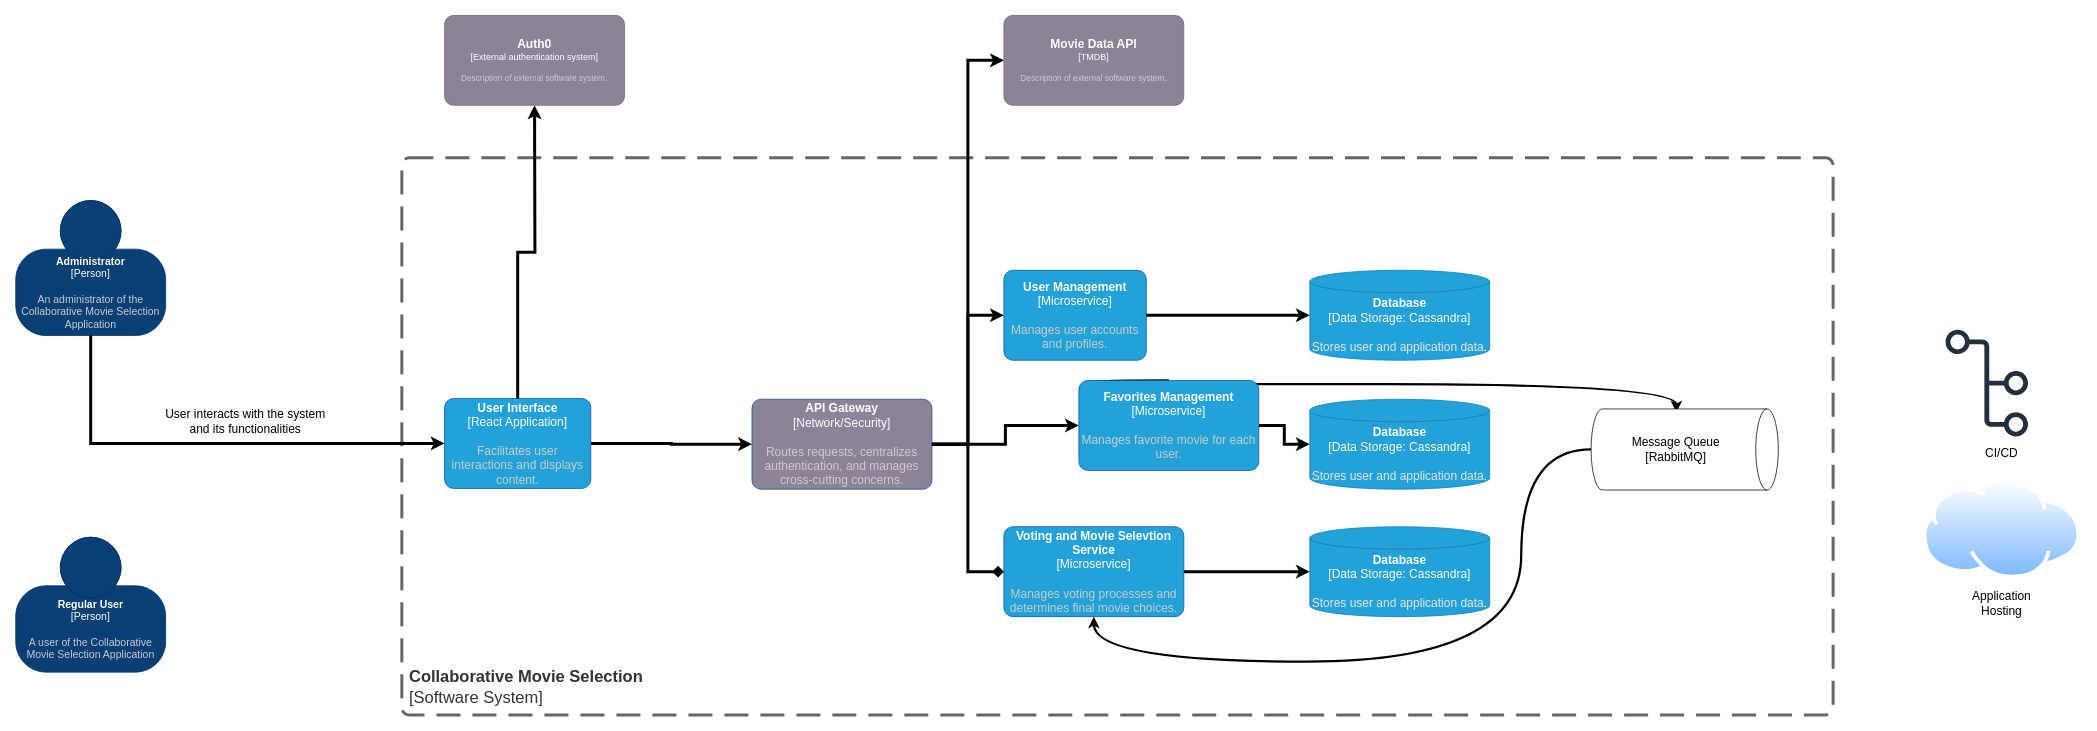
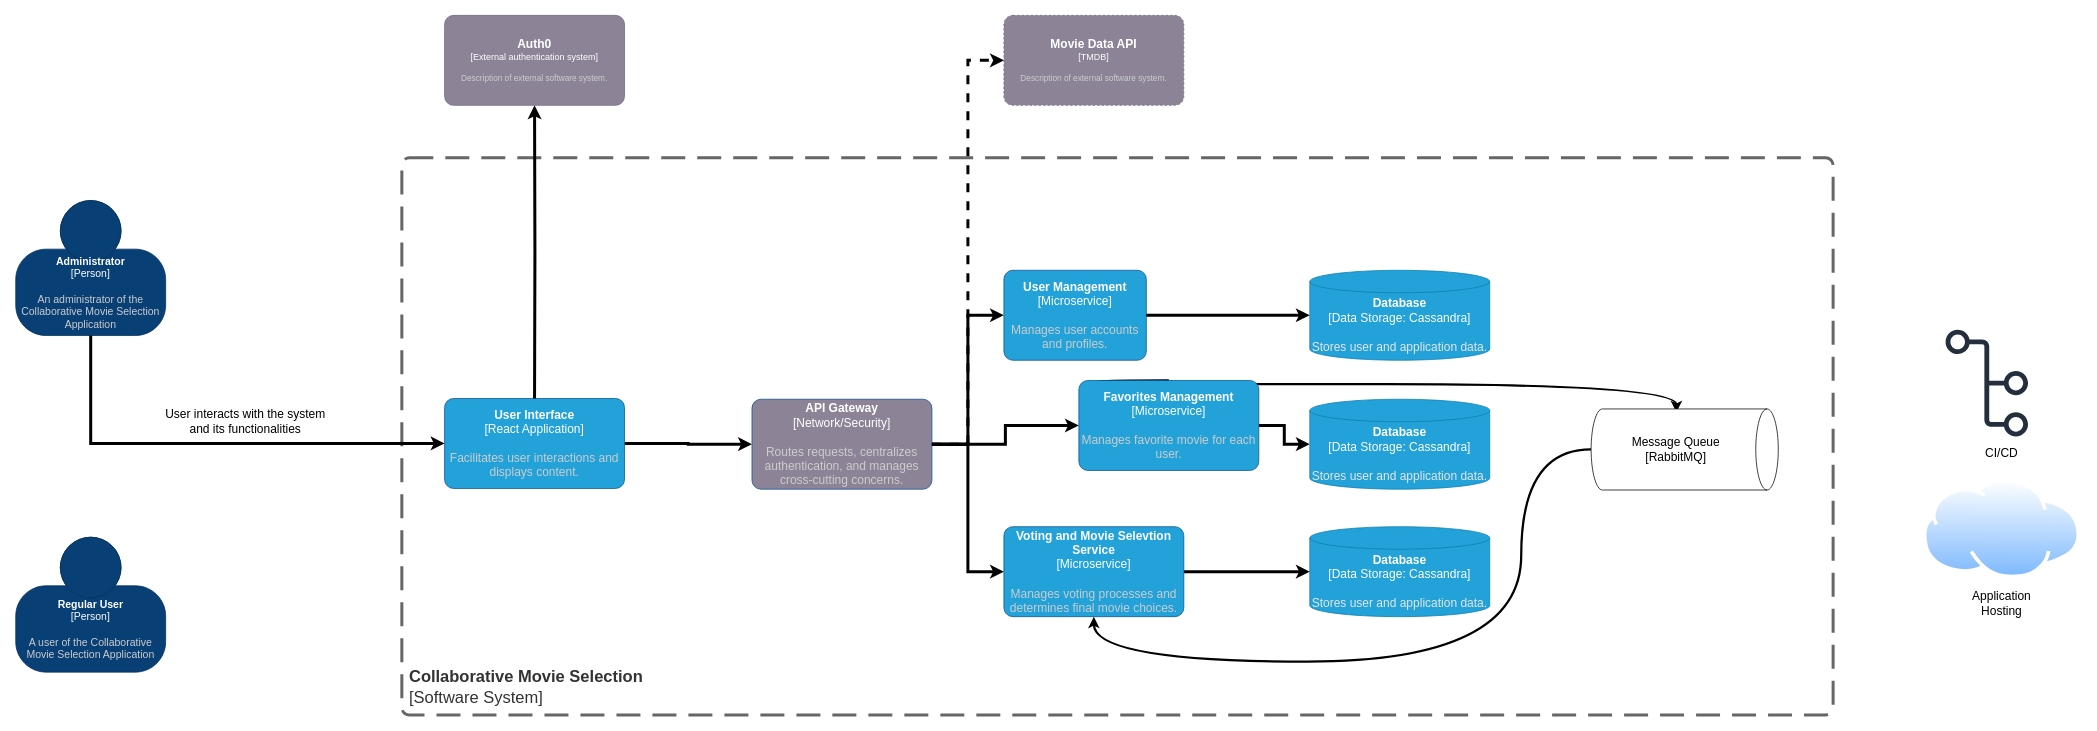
- <mxCell id="32" value="&lt;font style=&quot;font-size: 16px&quot;&gt;&lt;b&gt;Movie Data API&lt;/b&gt;&lt;/font&gt;&lt;div&gt;[TMDB]&lt;/div&gt;&lt;br&gt;&lt;div&gt;&lt;font style=&quot;font-size: 11px&quot;&gt;&lt;font color=&quot;#cccccc&quot;&gt;Description of external software system.&lt;/font&gt;&lt;/div&gt;" style="rounded=1;whiteSpace=wrap;html=1;labelBackgroundColor=none;fillColor=#8C8496;fontColor=#ffffff;align=center;arcSize=10;strokeColor=#736782;metaEdit=1;resizable=0;points=[[0.25,0,0],[0.5,0,0],[0.75,0,0],[1,0.25,0],[1,0.5,0],[1,0.75,0],[0.75,1,0],[0.5,1,0],[0.25,1,0],[0,0.75,0],[0,0.5,0],[0,0.25,0]];" parent="1" vertex="1"><mxGeometry x="1338" y="20" width="240" height="120" as="geometry" /></mxCell>
+ <mxCell id="32" value="&lt;font style=&quot;font-size: 16px&quot;&gt;&lt;b&gt;Movie Data API&lt;/b&gt;&lt;/font&gt;&lt;div&gt;[TMDB]&lt;/div&gt;&lt;br&gt;&lt;div&gt;&lt;font style=&quot;font-size: 11px&quot;&gt;&lt;font color=&quot;#cccccc&quot;&gt;Description of external software system.&lt;/font&gt;&lt;/div&gt;" style="rounded=1;whiteSpace=wrap;html=1;labelBackgroundColor=none;fillColor=#8C8496;fontColor=#ffffff;align=center;arcSize=10;strokeColor=#736782;metaEdit=1;resizable=0;points=[[0.25,0,0],[0.5,0,0],[0.75,0,0],[1,0.25,0],[1,0.5,0],[1,0.75,0],[0.75,1,0],[0.5,1,0],[0.25,1,0],[0,0.75,0],[0,0.5,0],[0,0.25,0]];dashed=1;" parent="1" vertex="1"><mxGeometry x="1338" y="20" width="240" height="120" as="geometry" /></mxCell>
- <mxCell id="33" style="edgeStyle=orthogonalEdgeStyle;rounded=0;orthogonalLoop=1;jettySize=auto;html=1;entryX=0;entryY=0.5;entryDx=0;entryDy=0;entryPerimeter=0;strokeWidth=4;" parent="1" source="10" target="32" edge="1"><mxGeometry relative="1" as="geometry" /></mxCell>
+ <mxCell id="33" style="edgeStyle=orthogonalEdgeStyle;rounded=0;orthogonalLoop=1;jettySize=auto;html=1;entryX=0;entryY=0.5;entryDx=0;entryDy=0;entryPerimeter=0;strokeWidth=4;dashed=1;" parent="1" source="10" target="32" edge="1"><mxGeometry relative="1" as="geometry" /></mxCell>
- <mxCell id="4" value="&lt;font style=&quot;font-size: 16px;&quot;&gt;&lt;b style=&quot;font-size: 16px;&quot;&gt;User Interface&lt;/b&gt;&lt;/font&gt;&lt;div style=&quot;font-size: 16px;&quot;&gt;[React Application]&lt;/div&gt;&lt;br style=&quot;font-size: 16px;&quot;&gt;&lt;div style=&quot;font-size: 16px;&quot;&gt;&lt;font style=&quot;font-size: 16px;&quot;&gt;&lt;font style=&quot;font-size: 16px;&quot; color=&quot;#cccccc&quot;&gt;Facilitates user interactions and displays content.&lt;/font&gt;&lt;/font&gt;&lt;/div&gt;" style="rounded=1;whiteSpace=wrap;html=1;labelBackgroundColor=none;fillColor=#23a2d9;fontColor=#ffffff;align=center;arcSize=10;strokeColor=#0D5091;metaEdit=1;resizable=0;points=[[0.25,0,0],[0.5,0,0],[0.75,0,0],[1,0.25,0],[1,0.5,0],[1,0.75,0],[0.75,1,0],[0.5,1,0],[0.25,1,0],[0,0.75,0],[0,0.5,0],[0,0.25,0]];fontSize=16;" parent="1" vertex="1"><mxGeometry x="592" y="531" width="195" height="120" as="geometry" /></mxCell>
+ <mxCell id="4" value="&lt;font style=&quot;font-size: 16px;&quot;&gt;&lt;b style=&quot;font-size: 16px;&quot;&gt;User Interface&lt;/b&gt;&lt;/font&gt;&lt;div style=&quot;font-size: 16px;&quot;&gt;[React Application]&lt;/div&gt;&lt;br style=&quot;font-size: 16px;&quot;&gt;&lt;div style=&quot;font-size: 16px;&quot;&gt;&lt;font style=&quot;font-size: 16px;&quot;&gt;&lt;font style=&quot;font-size: 16px;&quot; color=&quot;#cccccc&quot;&gt;Facilitates user interactions and displays content.&lt;/font&gt;&lt;/font&gt;&lt;/div&gt;" style="rounded=1;whiteSpace=wrap;html=1;labelBackgroundColor=none;fillColor=#23a2d9;fontColor=#ffffff;align=center;arcSize=10;strokeColor=#0D5091;metaEdit=1;resizable=0;points=[[0.25,0,0],[0.5,0,0],[0.75,0,0],[1,0.25,0],[1,0.5,0],[1,0.75,0],[0.75,1,0],[0.5,1,0],[0.25,1,0],[0,0.75,0],[0,0.5,0],[0,0.25,0]];fontSize=16;" parent="1" vertex="1"><mxGeometry x="592" y="531" width="240" height="120" as="geometry" /></mxCell>
- <mxCell id="25" style="edgeStyle=orthogonalEdgeStyle;rounded=0;orthogonalLoop=1;jettySize=auto;html=1;entryX=0;entryY=0.5;entryDx=0;entryDy=0;entryPerimeter=0;strokeWidth=4;endArrow=diamond;" parent="1" source="10" target="20" edge="1"><mxGeometry relative="1" as="geometry" /></mxCell>
+ <mxCell id="25" style="edgeStyle=orthogonalEdgeStyle;rounded=0;orthogonalLoop=1;jettySize=auto;html=1;entryX=0;entryY=0.5;entryDx=0;entryDy=0;entryPerimeter=0;strokeWidth=4;" parent="1" source="10" target="20" edge="1"><mxGeometry relative="1" as="geometry" /></mxCell>
